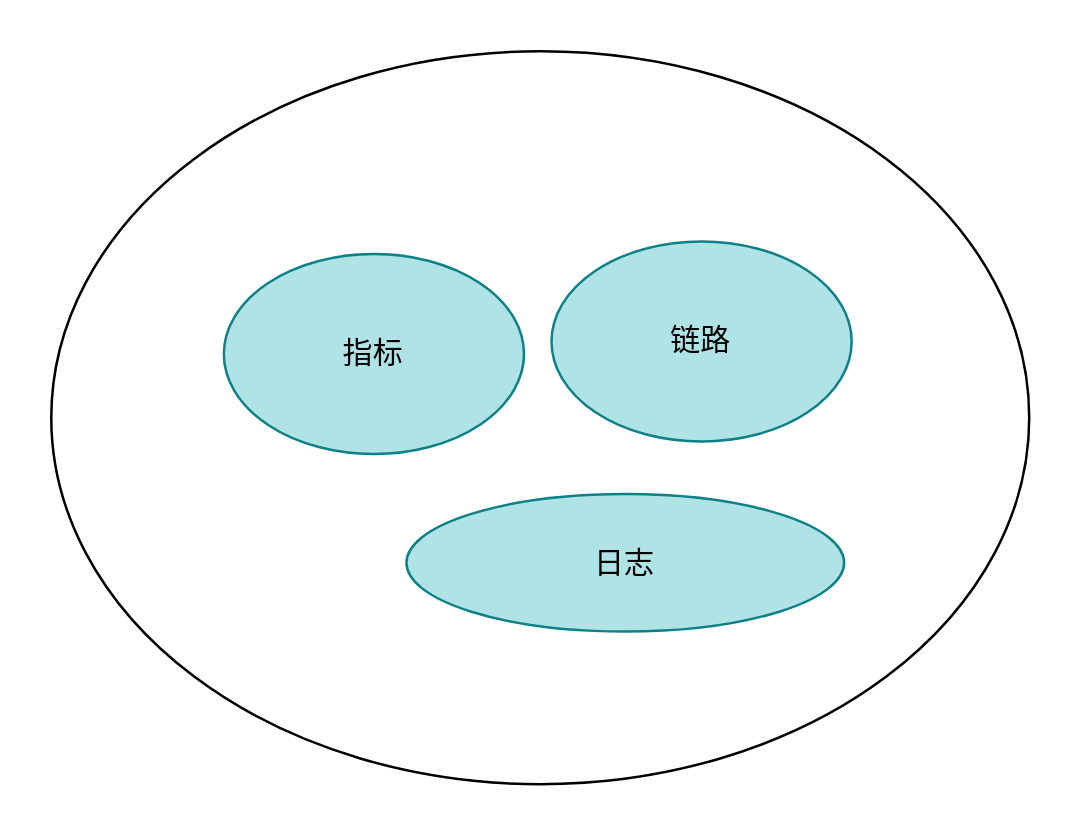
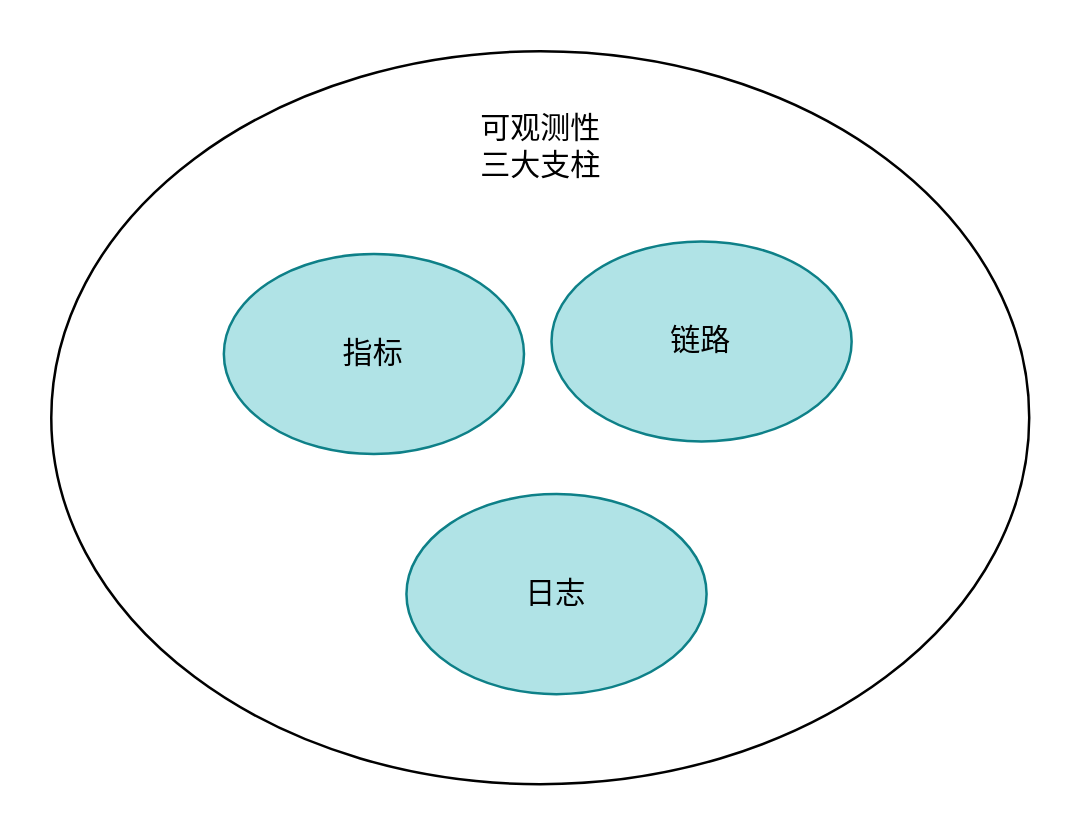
+ <mxCell id="6" value="可观测性三大支柱" style="text;html=1;strokeColor=none;fillColor=none;align=center;verticalAlign=middle;whiteSpace=wrap;rounded=0;fontColor=#000000;" vertex="1" parent="1"><mxGeometry x="185.5" y="43" width="60" height="30" as="geometry" /></mxCell>
- <mxCell id="5" value="&lt;font color=&quot;#000000&quot;&gt;日志&lt;/font&gt;" style="ellipse;whiteSpace=wrap;html=1;fillColor=#b0e3e6;strokeColor=#0e8088;" vertex="1" parent="1"><mxGeometry x="162" y="197" width="175" height="55" as="geometry" /></mxCell>
+ <mxCell id="5" value="&lt;font color=&quot;#000000&quot;&gt;日志&lt;/font&gt;" style="ellipse;whiteSpace=wrap;html=1;fillColor=#b0e3e6;strokeColor=#0e8088;" vertex="1" parent="1"><mxGeometry x="162" y="197" width="120" height="80" as="geometry" /></mxCell>
